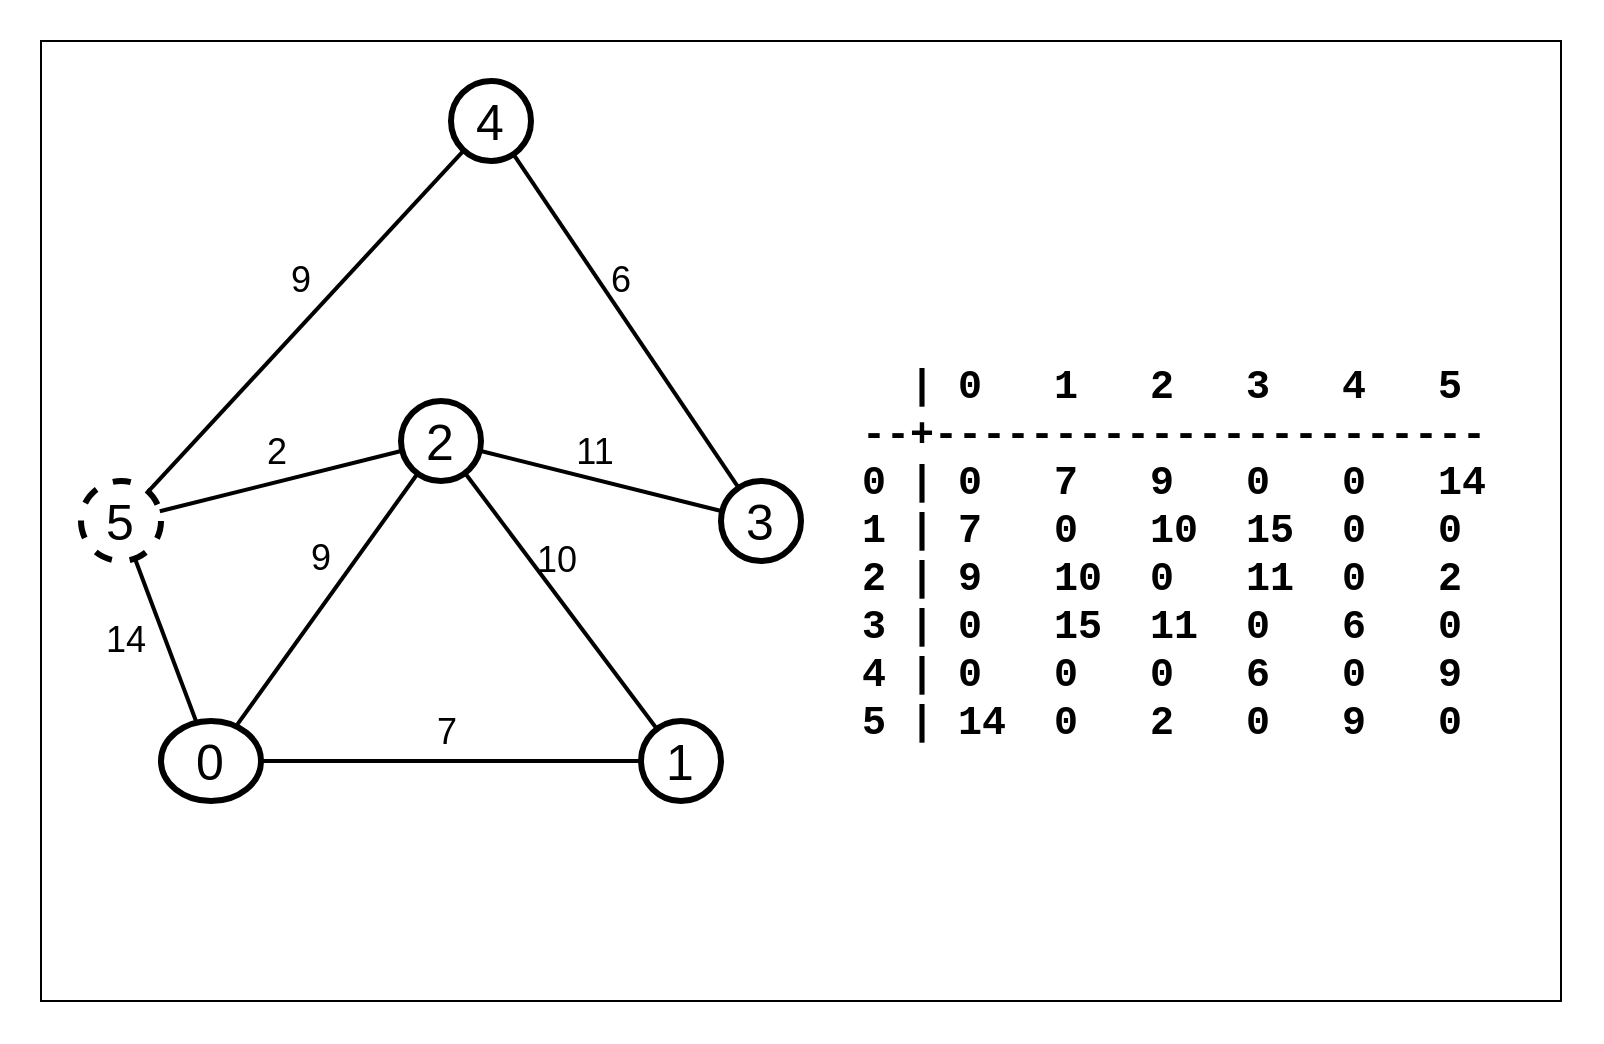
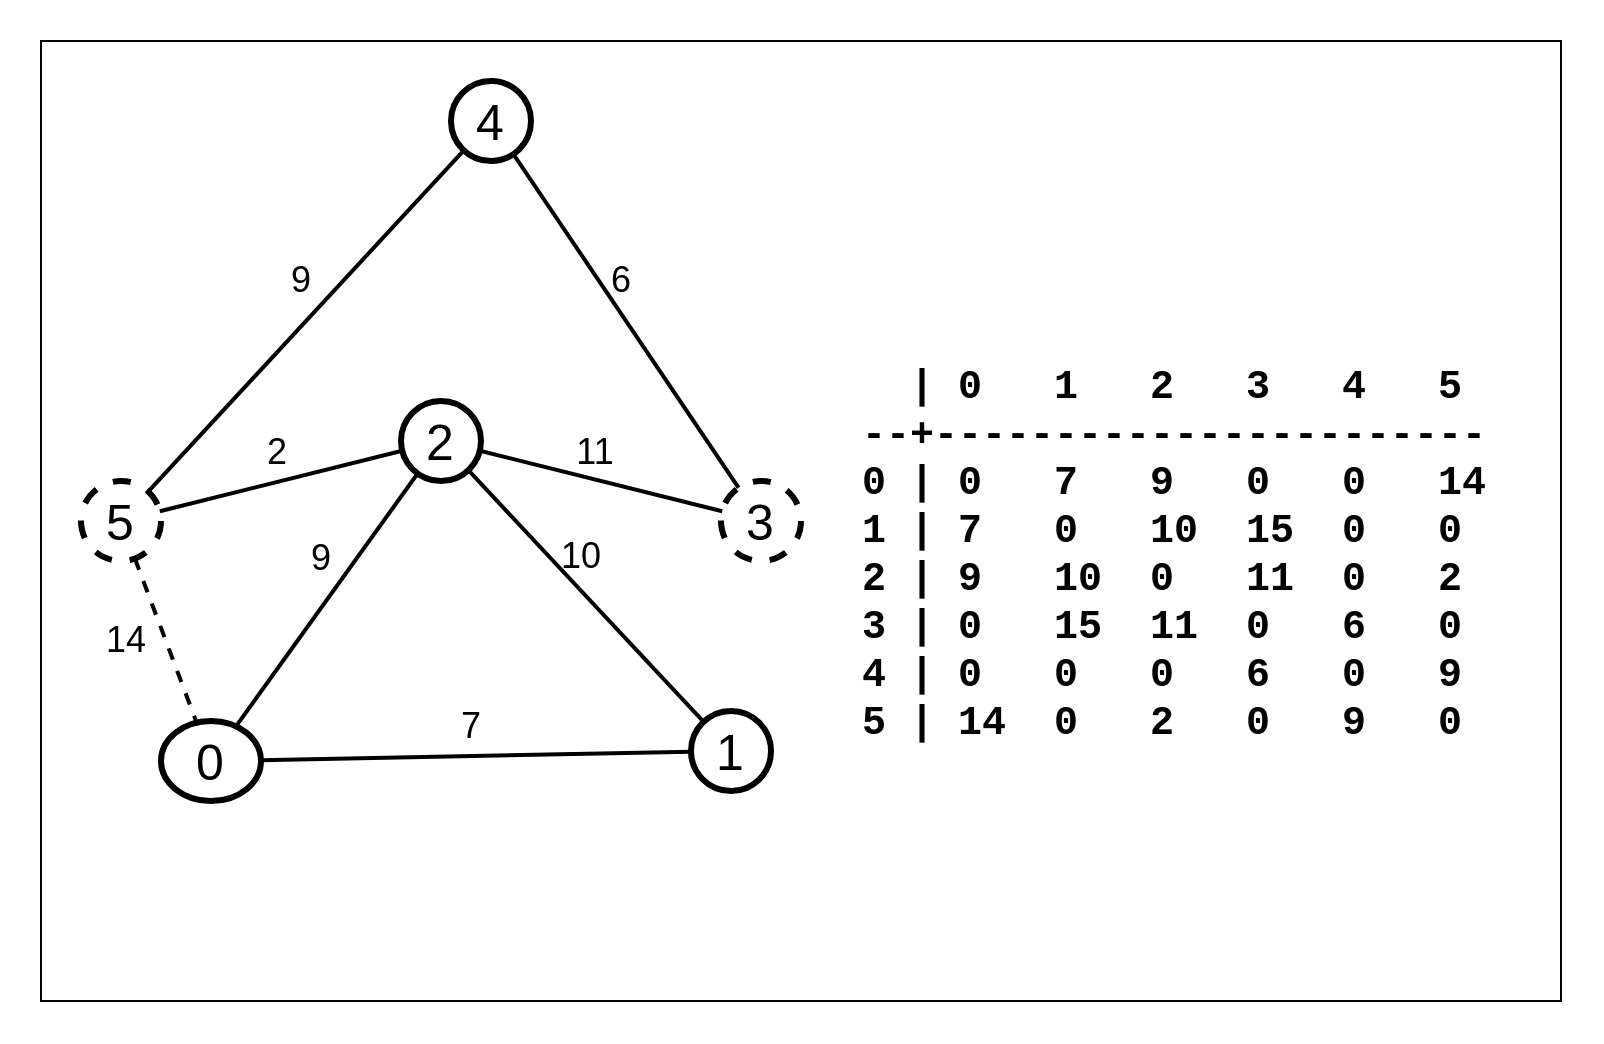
- <mxCell id="11" value="3" style="ellipse;whiteSpace=wrap;html=1;aspect=fixed;strokeWidth=3;fontSize=25;" vertex="1" parent="1"><mxGeometry x="360" y="240" width="40" height="40" as="geometry" /></mxCell>
+ <mxCell id="11" value="3" style="ellipse;whiteSpace=wrap;html=1;aspect=fixed;strokeWidth=3;fontSize=25;dashed=1;" vertex="1" parent="1"><mxGeometry x="360" y="240" width="40" height="40" as="geometry" /></mxCell>
- <mxCell id="8" value="14" style="rounded=0;orthogonalLoop=1;jettySize=auto;html=1;endArrow=none;endFill=0;strokeWidth=2;fontSize=18;verticalAlign=middle;labelBackgroundColor=none;labelPosition=left;verticalLabelPosition=middle;align=right;spacingTop=3;spacingBottom=3;spacing=5;spacingRight=5;" edge="1" parent="1" source="9" target="5"><mxGeometry relative="1" as="geometry" /></mxCell>
+ <mxCell id="8" value="14" style="rounded=0;orthogonalLoop=1;jettySize=auto;html=1;endArrow=none;endFill=0;strokeWidth=2;fontSize=18;verticalAlign=middle;labelBackgroundColor=none;labelPosition=left;verticalLabelPosition=middle;align=right;spacingTop=3;spacingBottom=3;spacing=5;spacingRight=5;dashed=1;" edge="1" parent="1" source="9" target="5"><mxGeometry relative="1" as="geometry" /></mxCell>
- <mxCell id="16" value="1" style="ellipse;whiteSpace=wrap;html=1;aspect=fixed;strokeWidth=3;fontSize=25;" vertex="1" parent="1"><mxGeometry x="320" y="360" width="40" height="40" as="geometry" /></mxCell>
+ <mxCell id="16" value="1" style="ellipse;whiteSpace=wrap;html=1;aspect=fixed;strokeWidth=3;fontSize=25;" vertex="1" parent="1"><mxGeometry x="345" y="355" width="40" height="40" as="geometry" /></mxCell>
